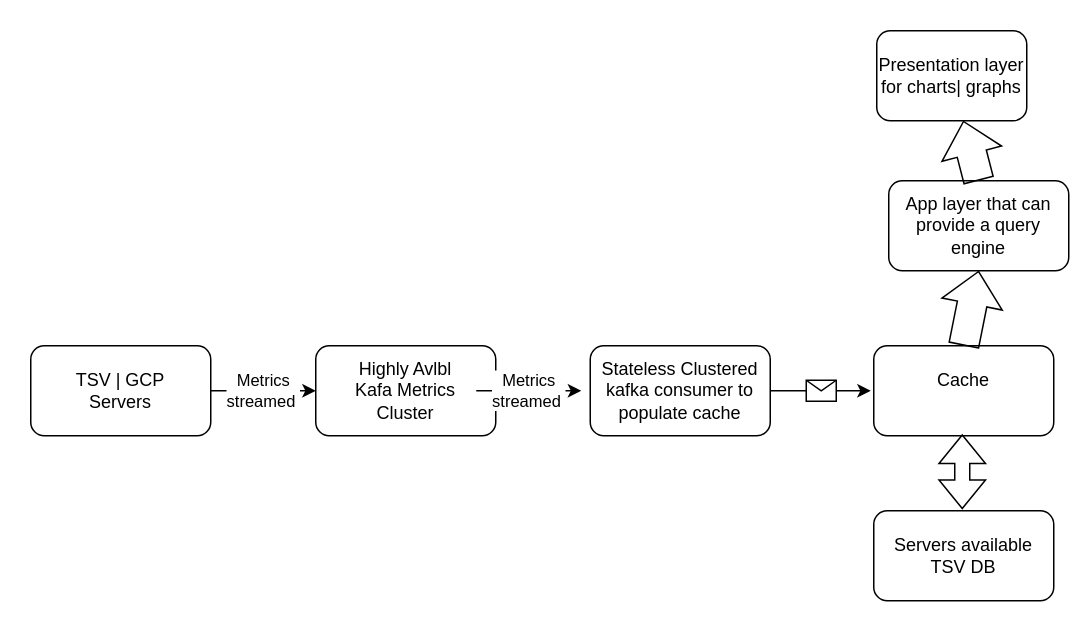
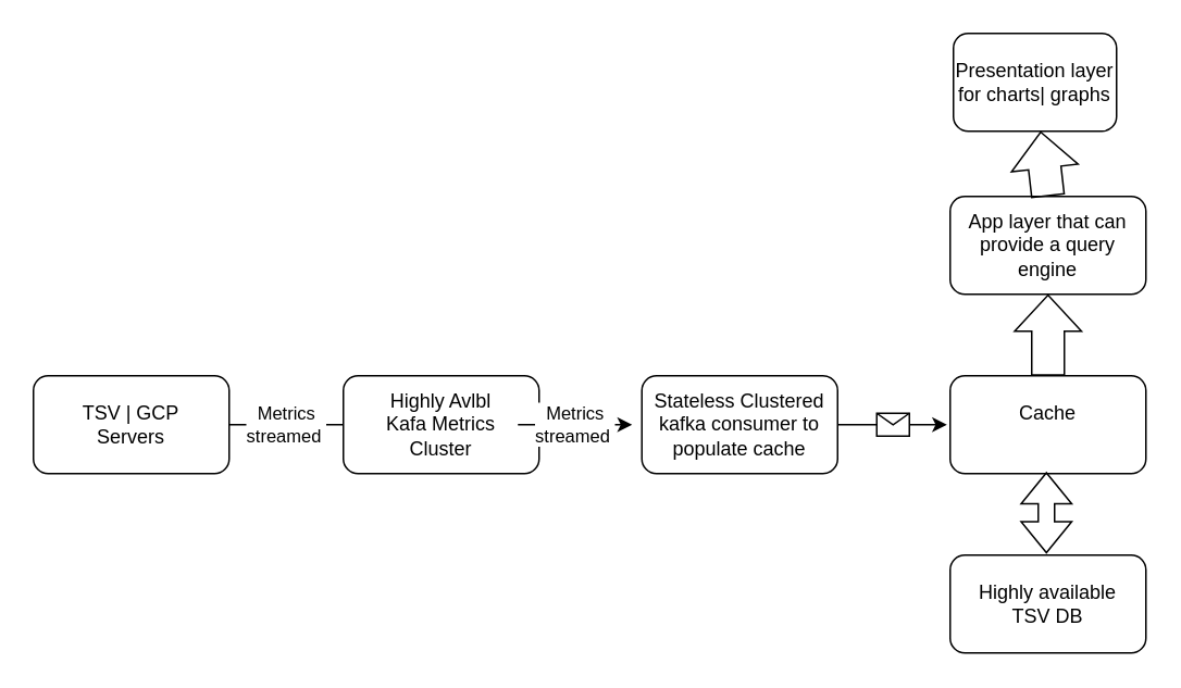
- <mxCell id="2" value="App layer that can provide a query engine" style="rounded=1;whiteSpace=wrap;html=1;" vertex="1" parent="1"><mxGeometry x="592" y="120" width="120" height="60" as="geometry" /></mxCell>
+ <mxCell id="2" value="App layer that can provide a query engine" style="rounded=1;whiteSpace=wrap;html=1;" vertex="1" parent="1"><mxGeometry x="582" y="120" width="120" height="60" as="geometry" /></mxCell>
- <mxCell id="5" value="Metrics &lt;br&gt;streamed&amp;nbsp;" style="edgeStyle=orthogonalEdgeStyle;rounded=0;orthogonalLoop=1;jettySize=auto;html=1;exitX=1;exitY=0.5;exitDx=0;exitDy=0;entryX=0;entryY=0.5;entryDx=0;entryDy=0;" edge="1" parent="1" source="6" target="7"><mxGeometry relative="1" as="geometry" /></mxCell>
+ <mxCell id="5" value="Metrics &lt;br&gt;streamed&amp;nbsp;" style="edgeStyle=orthogonalEdgeStyle;rounded=0;orthogonalLoop=1;jettySize=auto;html=1;exitX=1;exitY=0.5;exitDx=0;exitDy=0;entryX=0;entryY=0.5;entryDx=0;entryDy=0;endArrow=none;" edge="1" parent="1" source="6" target="7"><mxGeometry relative="1" as="geometry" /></mxCell>
- <mxCell id="4" value="Servers available&lt;br&gt;TSV DB" style="rounded=1;whiteSpace=wrap;html=1;" vertex="1" parent="1"><mxGeometry x="582" y="340" width="120" height="60" as="geometry" /></mxCell>
+ <mxCell id="4" value="Highly available&lt;br&gt;TSV DB" style="rounded=1;whiteSpace=wrap;html=1;" vertex="1" parent="1"><mxGeometry x="582" y="340" width="120" height="60" as="geometry" /></mxCell>
